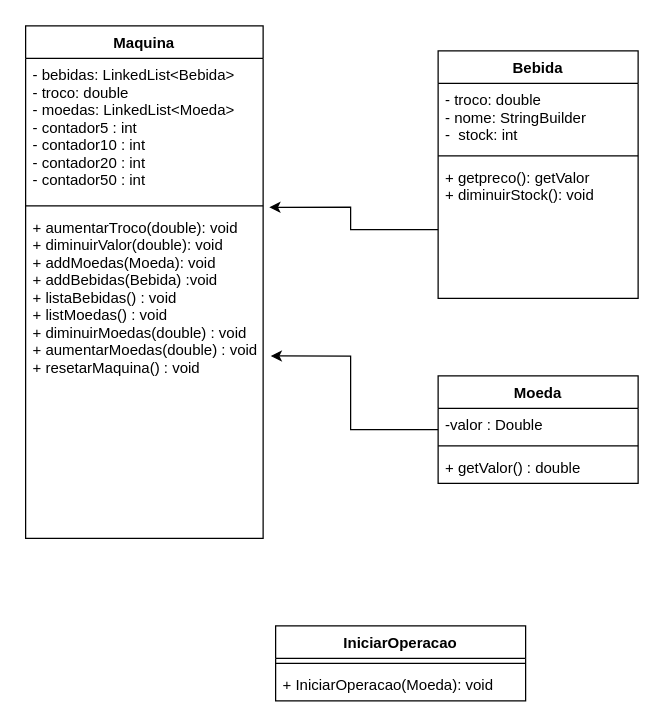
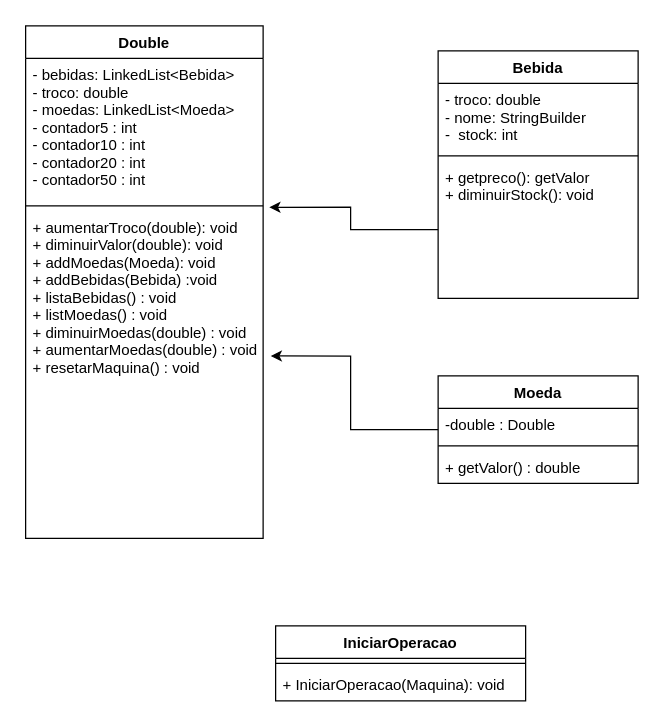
- <mxCell id="6" value="Maquina" style="swimlane;fontStyle=1;align=center;verticalAlign=top;childLayout=stackLayout;horizontal=1;startSize=26;horizontalStack=0;resizeParent=1;resizeParentMax=0;resizeLast=0;collapsible=1;marginBottom=0;" parent="1" vertex="1"><mxGeometry x="20" y="20" width="190" height="410" as="geometry" /></mxCell>
+ <mxCell id="6" value="Double" style="swimlane;fontStyle=1;align=center;verticalAlign=top;childLayout=stackLayout;horizontal=1;startSize=26;horizontalStack=0;resizeParent=1;resizeParentMax=0;resizeLast=0;collapsible=1;marginBottom=0;" parent="1" vertex="1"><mxGeometry x="20" y="20" width="190" height="410" as="geometry" /></mxCell>
- <mxCell id="13" value="-valor : Double" style="text;strokeColor=none;fillColor=none;align=left;verticalAlign=top;spacingLeft=4;spacingRight=4;overflow=hidden;rotatable=0;points=[[0,0.5],[1,0.5]];portConstraint=eastwest;" vertex="1" parent="12"><mxGeometry y="26" width="160" height="26" as="geometry" /></mxCell>
+ <mxCell id="13" value="-double : Double" style="text;strokeColor=none;fillColor=none;align=left;verticalAlign=top;spacingLeft=4;spacingRight=4;overflow=hidden;rotatable=0;points=[[0,0.5],[1,0.5]];portConstraint=eastwest;" vertex="1" parent="12"><mxGeometry y="26" width="160" height="26" as="geometry" /></mxCell>
- <mxCell id="18" value="+ IniciarOperacao(Moeda): void " style="text;strokeColor=none;fillColor=none;align=left;verticalAlign=top;spacingLeft=4;spacingRight=4;overflow=hidden;rotatable=0;points=[[0,0.5],[1,0.5]];portConstraint=eastwest;" vertex="1" parent="16"><mxGeometry y="34" width="200" height="26" as="geometry" /></mxCell>
+ <mxCell id="18" value="+ IniciarOperacao(Maquina): void " style="text;strokeColor=none;fillColor=none;align=left;verticalAlign=top;spacingLeft=4;spacingRight=4;overflow=hidden;rotatable=0;points=[[0,0.5],[1,0.5]];portConstraint=eastwest;" vertex="1" parent="16"><mxGeometry y="34" width="200" height="26" as="geometry" /></mxCell>
